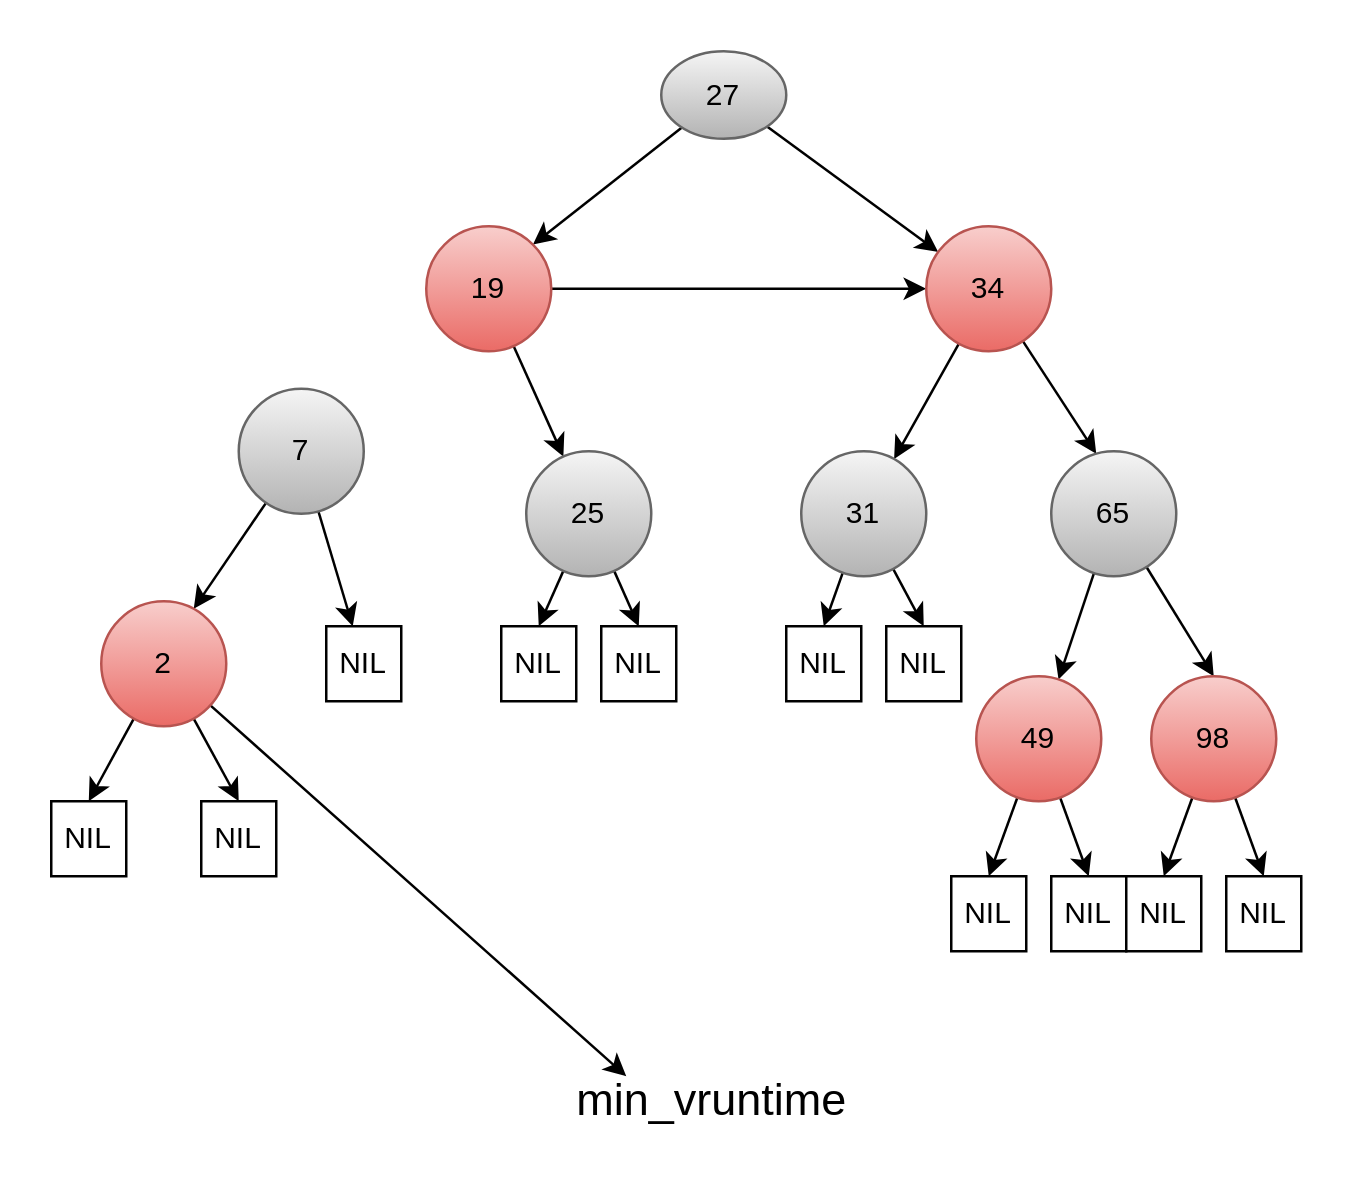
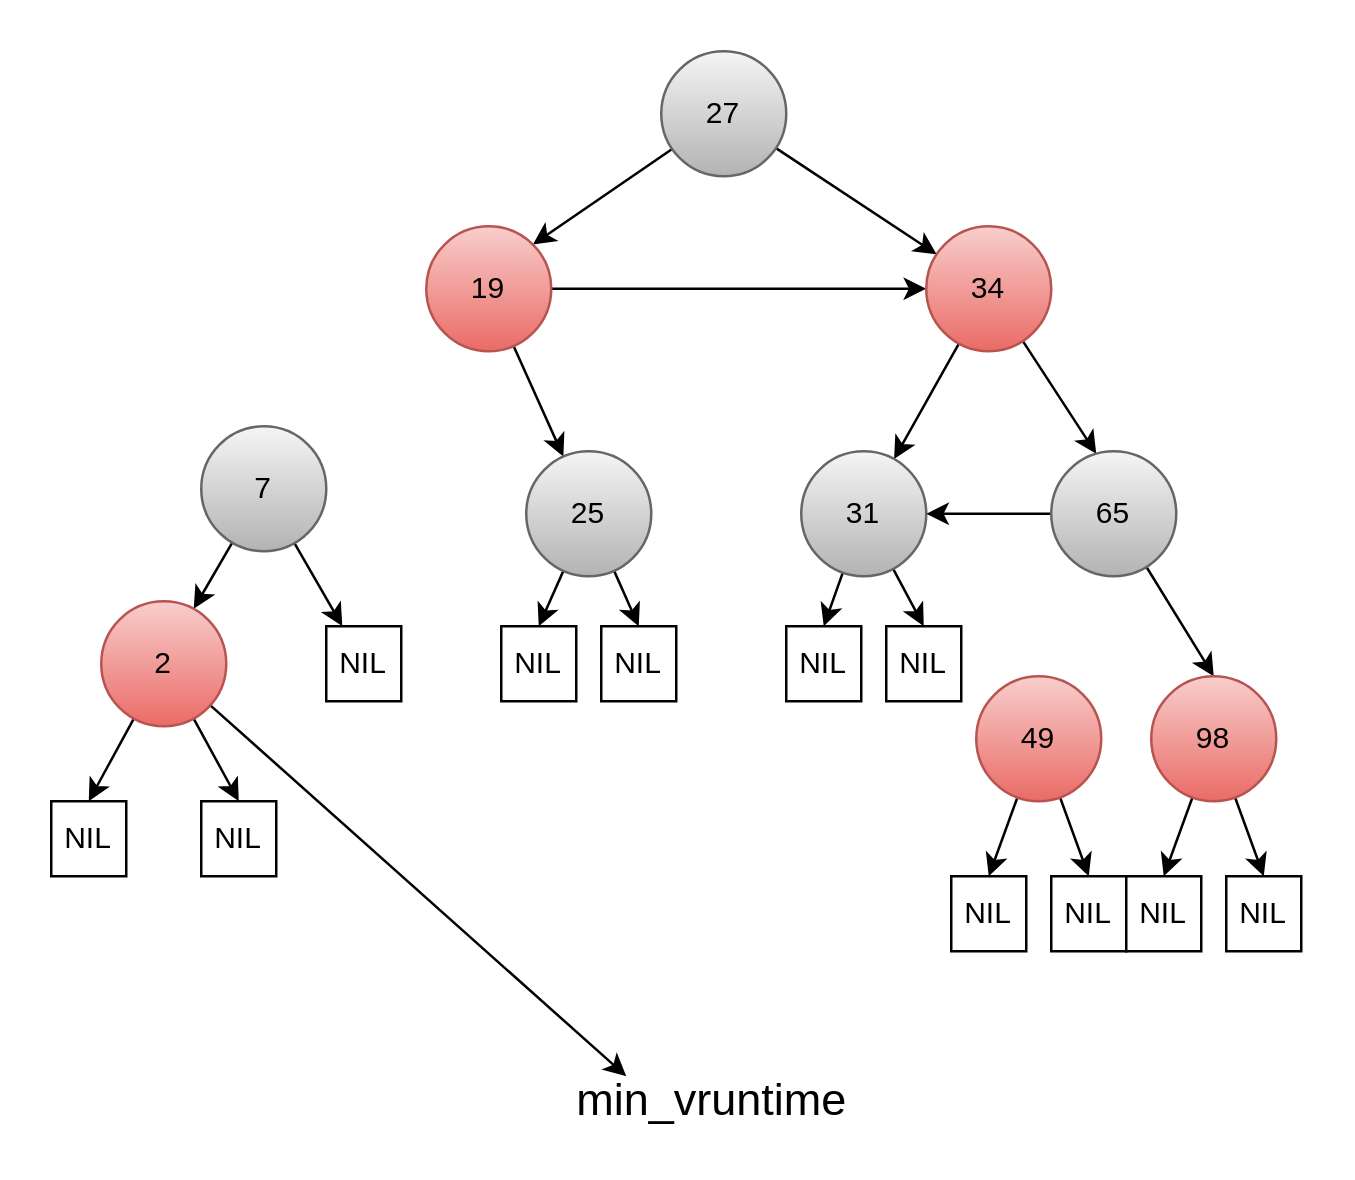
- <mxCell id="4" value="27" style="ellipse;whiteSpace=wrap;html=1;aspect=fixed;gradientColor=#b3b3b3;fillColor=#f5f5f5;strokeColor=#666666;" vertex="1" parent="1"><mxGeometry x="264" y="20" width="50" height="35" as="geometry" /></mxCell>
+ <mxCell id="4" value="27" style="ellipse;whiteSpace=wrap;html=1;aspect=fixed;gradientColor=#b3b3b3;fillColor=#f5f5f5;strokeColor=#666666;" vertex="1" parent="1"><mxGeometry x="264" y="20" width="50" height="50" as="geometry" /></mxCell>
- <mxCell id="13" value="7" style="ellipse;whiteSpace=wrap;html=1;aspect=fixed;gradientColor=#b3b3b3;fillColor=#f5f5f5;strokeColor=#666666;" vertex="1" parent="1"><mxGeometry x="95" y="155" width="50" height="50" as="geometry" /></mxCell>
+ <mxCell id="13" value="7" style="ellipse;whiteSpace=wrap;html=1;aspect=fixed;gradientColor=#b3b3b3;fillColor=#f5f5f5;strokeColor=#666666;" vertex="1" parent="1"><mxGeometry x="80" y="170" width="50" height="50" as="geometry" /></mxCell>
- <mxCell id="24" style="edgeStyle=none;rounded=0;orthogonalLoop=1;jettySize=auto;html=1;" edge="1" parent="1" source="26" target="29"><mxGeometry relative="1" as="geometry" /></mxCell>
+ <mxCell id="24" style="edgeStyle=none;rounded=0;orthogonalLoop=1;jettySize=auto;html=1;" edge="1" parent="1" source="26" target="23"><mxGeometry relative="1" as="geometry" /></mxCell>
